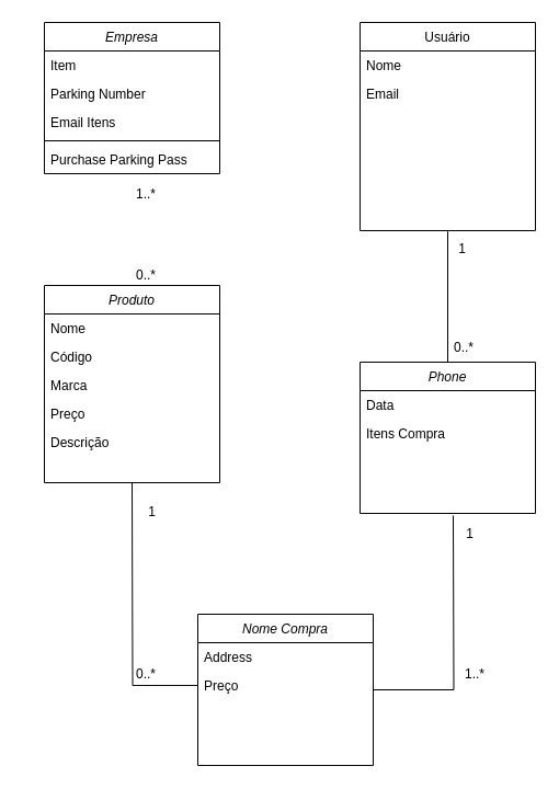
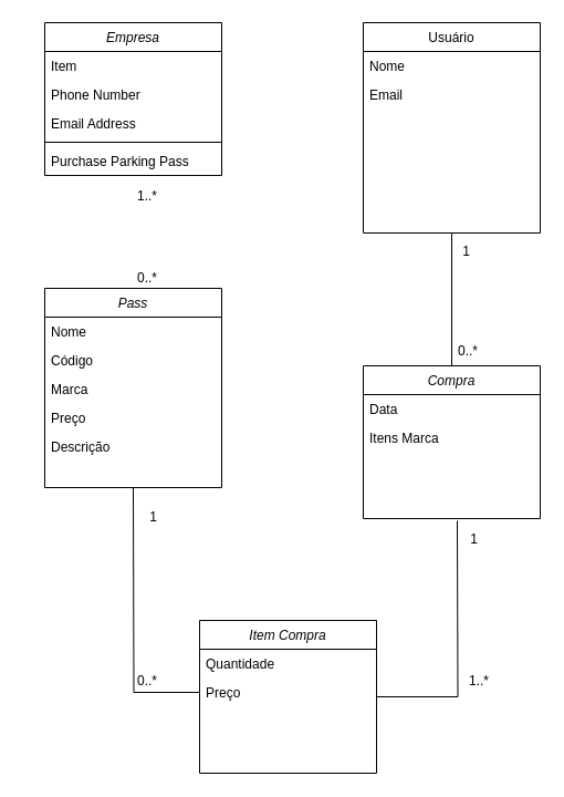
- <mxCell id="4" value="Parking Number" style="text;align=left;verticalAlign=top;spacingLeft=4;spacingRight=4;overflow=hidden;rotatable=0;points=[[0,0.5],[1,0.5]];portConstraint=eastwest;rounded=0;shadow=0;html=0;" parent="2" vertex="1"><mxGeometry y="52" width="160" height="26" as="geometry" /></mxCell>
+ <mxCell id="4" value="Phone Number" style="text;align=left;verticalAlign=top;spacingLeft=4;spacingRight=4;overflow=hidden;rotatable=0;points=[[0,0.5],[1,0.5]];portConstraint=eastwest;rounded=0;shadow=0;html=0;" parent="2" vertex="1"><mxGeometry y="52" width="160" height="26" as="geometry" /></mxCell>
- <mxCell id="5" value="Email Itens" style="text;align=left;verticalAlign=top;spacingLeft=4;spacingRight=4;overflow=hidden;rotatable=0;points=[[0,0.5],[1,0.5]];portConstraint=eastwest;rounded=0;shadow=0;html=0;" parent="2" vertex="1"><mxGeometry y="78" width="160" height="26" as="geometry" /></mxCell>
+ <mxCell id="5" value="Email Address" style="text;align=left;verticalAlign=top;spacingLeft=4;spacingRight=4;overflow=hidden;rotatable=0;points=[[0,0.5],[1,0.5]];portConstraint=eastwest;rounded=0;shadow=0;html=0;" parent="2" vertex="1"><mxGeometry y="78" width="160" height="26" as="geometry" /></mxCell>
- <mxCell id="11" value="Produto" style="swimlane;fontStyle=2;align=center;verticalAlign=top;childLayout=stackLayout;horizontal=1;startSize=26;horizontalStack=0;resizeParent=1;resizeLast=0;collapsible=1;marginBottom=0;rounded=0;shadow=0;strokeWidth=1;" vertex="1" parent="1"><mxGeometry x="40" y="260" width="160" height="180" as="geometry"><mxRectangle x="230" y="140" width="160" height="26" as="alternateBounds" /></mxGeometry></mxCell>
+ <mxCell id="11" value="Pass" style="swimlane;fontStyle=2;align=center;verticalAlign=top;childLayout=stackLayout;horizontal=1;startSize=26;horizontalStack=0;resizeParent=1;resizeLast=0;collapsible=1;marginBottom=0;rounded=0;shadow=0;strokeWidth=1;" vertex="1" parent="1"><mxGeometry x="40" y="260" width="160" height="180" as="geometry"><mxRectangle x="230" y="140" width="160" height="26" as="alternateBounds" /></mxGeometry></mxCell>
- <mxCell id="18" value="Phone" style="swimlane;fontStyle=2;align=center;verticalAlign=top;childLayout=stackLayout;horizontal=1;startSize=26;horizontalStack=0;resizeParent=1;resizeLast=0;collapsible=1;marginBottom=0;rounded=0;shadow=0;strokeWidth=1;" vertex="1" parent="1"><mxGeometry x="328" y="330" width="160" height="138" as="geometry"><mxRectangle x="230" y="140" width="160" height="26" as="alternateBounds" /></mxGeometry></mxCell>
+ <mxCell id="18" value="Compra" style="swimlane;fontStyle=2;align=center;verticalAlign=top;childLayout=stackLayout;horizontal=1;startSize=26;horizontalStack=0;resizeParent=1;resizeLast=0;collapsible=1;marginBottom=0;rounded=0;shadow=0;strokeWidth=1;" vertex="1" parent="1"><mxGeometry x="328" y="330" width="160" height="138" as="geometry"><mxRectangle x="230" y="140" width="160" height="26" as="alternateBounds" /></mxGeometry></mxCell>
- <mxCell id="20" value="Itens Compra" style="text;align=left;verticalAlign=top;spacingLeft=4;spacingRight=4;overflow=hidden;rotatable=0;points=[[0,0.5],[1,0.5]];portConstraint=eastwest;rounded=0;shadow=0;html=0;" vertex="1" parent="18"><mxGeometry y="52" width="160" height="26" as="geometry" /></mxCell>
+ <mxCell id="20" value="Itens Marca" style="text;align=left;verticalAlign=top;spacingLeft=4;spacingRight=4;overflow=hidden;rotatable=0;points=[[0,0.5],[1,0.5]];portConstraint=eastwest;rounded=0;shadow=0;html=0;" vertex="1" parent="18"><mxGeometry y="52" width="160" height="26" as="geometry" /></mxCell>
- <mxCell id="23" value="Nome Compra" style="swimlane;fontStyle=2;align=center;verticalAlign=top;childLayout=stackLayout;horizontal=1;startSize=26;horizontalStack=0;resizeParent=1;resizeLast=0;collapsible=1;marginBottom=0;rounded=0;shadow=0;strokeWidth=1;" vertex="1" parent="1"><mxGeometry x="180" y="560" width="160" height="138" as="geometry"><mxRectangle x="230" y="140" width="160" height="26" as="alternateBounds" /></mxGeometry></mxCell>
+ <mxCell id="23" value="Item Compra" style="swimlane;fontStyle=2;align=center;verticalAlign=top;childLayout=stackLayout;horizontal=1;startSize=26;horizontalStack=0;resizeParent=1;resizeLast=0;collapsible=1;marginBottom=0;rounded=0;shadow=0;strokeWidth=1;" vertex="1" parent="1"><mxGeometry x="180" y="560" width="160" height="138" as="geometry"><mxRectangle x="230" y="140" width="160" height="26" as="alternateBounds" /></mxGeometry></mxCell>
- <mxCell id="24" value="Address" style="text;align=left;verticalAlign=top;spacingLeft=4;spacingRight=4;overflow=hidden;rotatable=0;points=[[0,0.5],[1,0.5]];portConstraint=eastwest;" vertex="1" parent="23"><mxGeometry y="26" width="160" height="26" as="geometry" /></mxCell>
+ <mxCell id="24" value="Quantidade" style="text;align=left;verticalAlign=top;spacingLeft=4;spacingRight=4;overflow=hidden;rotatable=0;points=[[0,0.5],[1,0.5]];portConstraint=eastwest;" vertex="1" parent="23"><mxGeometry y="26" width="160" height="26" as="geometry" /></mxCell>
